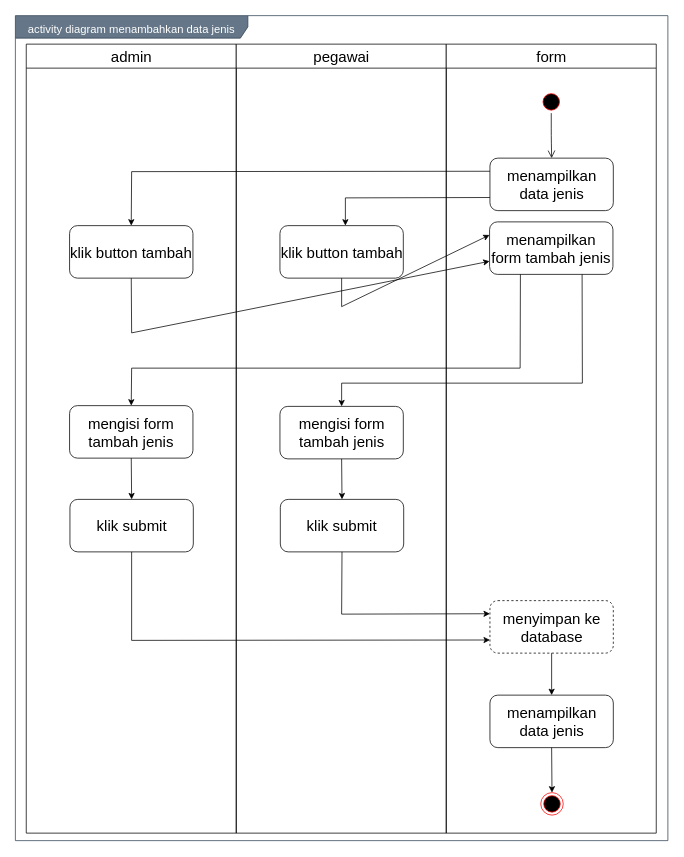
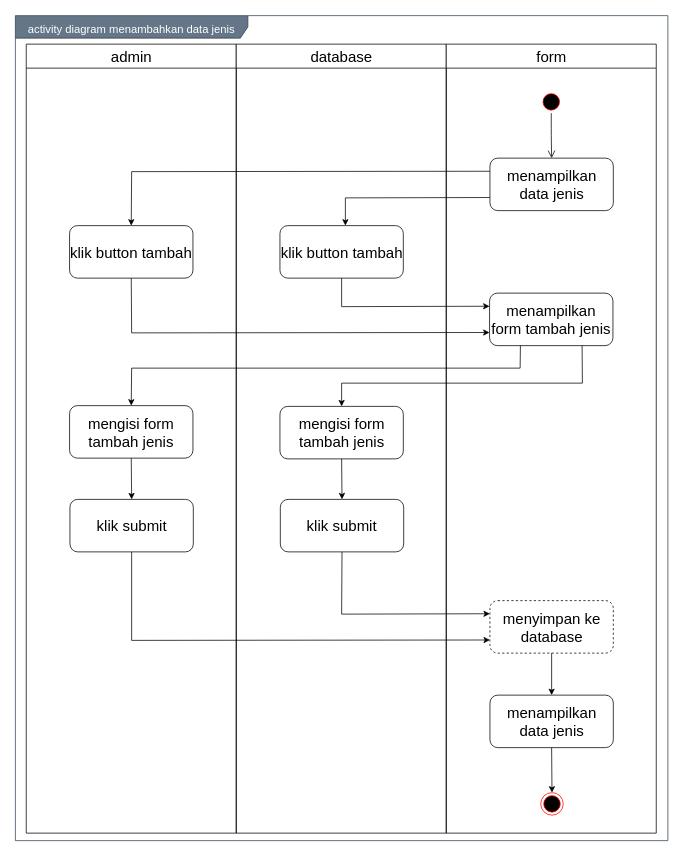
- <mxCell id="6" value="pegawai" style="swimlane;whiteSpace=wrap;fontSize=20;fontStyle=0;startSize=32;" parent="1" vertex="1"><mxGeometry x="314.5" y="58" width="280" height="1052" as="geometry" /></mxCell>
+ <mxCell id="6" value="database" style="swimlane;whiteSpace=wrap;fontSize=20;fontStyle=0;startSize=32;" parent="1" vertex="1"><mxGeometry x="314.5" y="58" width="280" height="1052" as="geometry" /></mxCell>
- <mxCell id="20" value="menampilkan form tambah jenis" style="rounded=1;whiteSpace=wrap;html=1;fontSize=20;align=center;" parent="1" vertex="1"><mxGeometry x="652.25" y="295" width="164.5" height="70" as="geometry" /></mxCell>
+ <mxCell id="20" value="menampilkan form tambah jenis" style="rounded=1;whiteSpace=wrap;html=1;fontSize=20;align=center;" parent="1" vertex="1"><mxGeometry x="652.25" y="390" width="164.5" height="70" as="geometry" /></mxCell>
